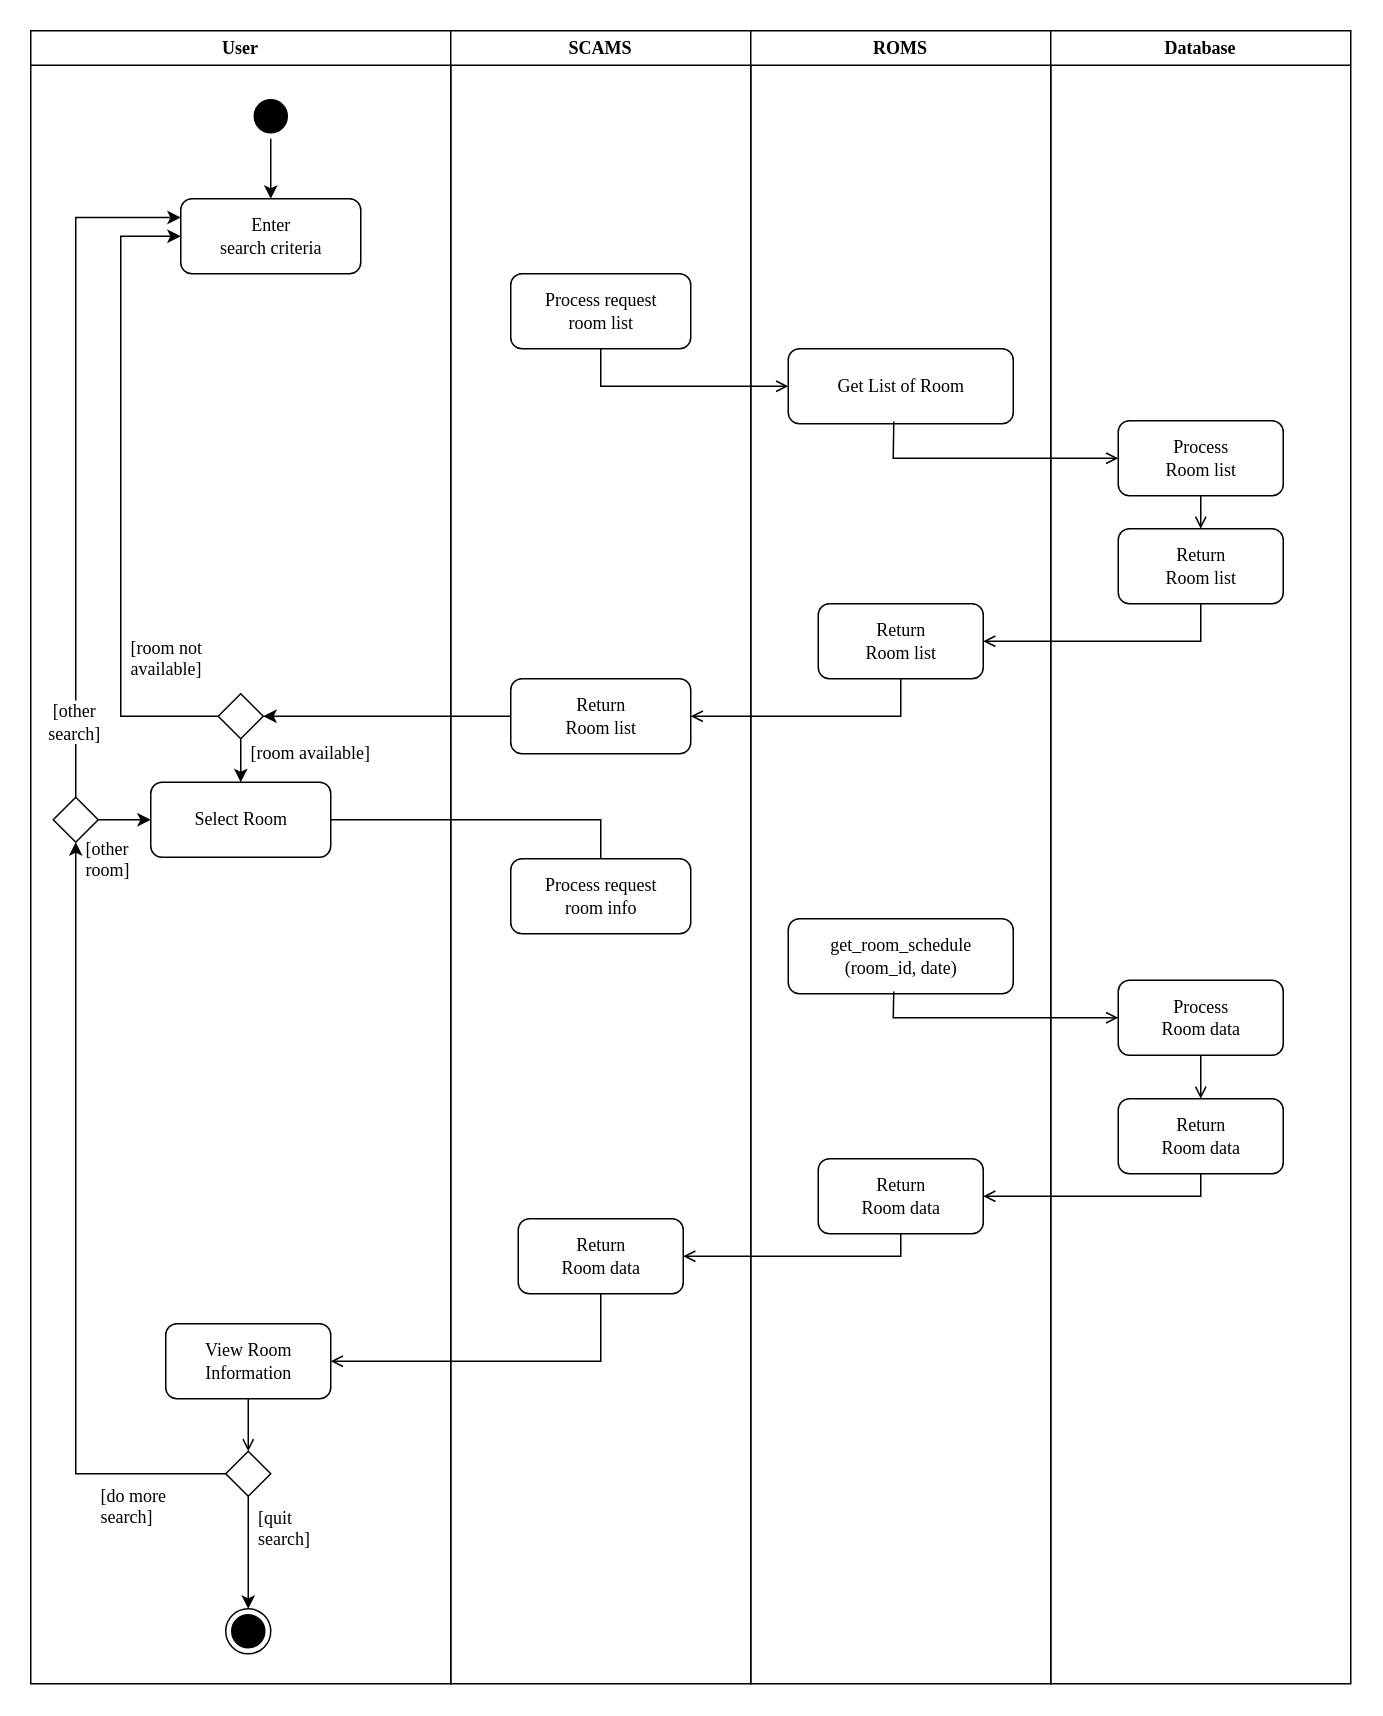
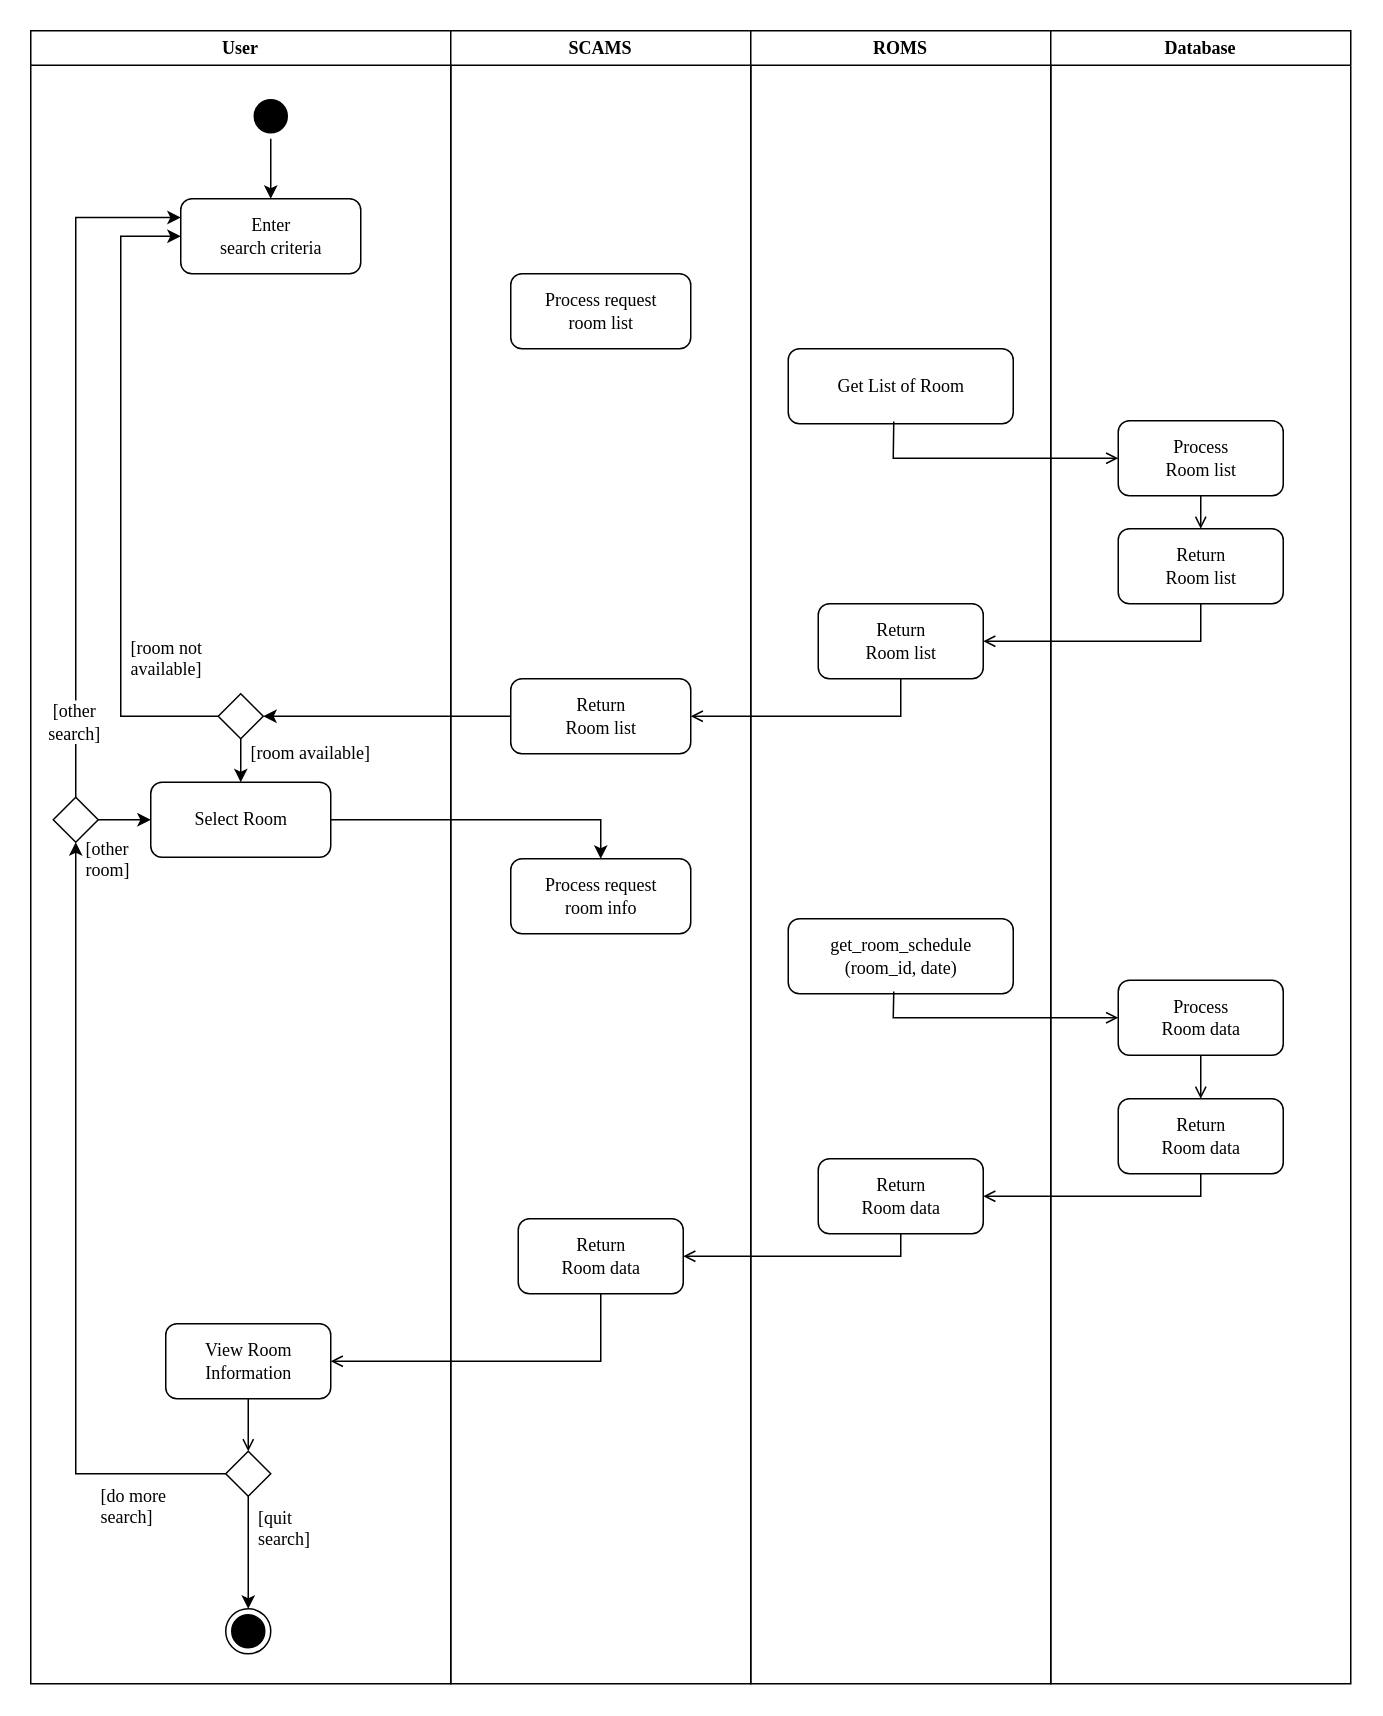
- <mxCell id="43" value="" style="endArrow=open;strokeColor=#000000;endFill=1;rounded=0;fontFamily=Lucida Console;html=1;verticalAlign=middle;fontSize=12;entryX=0;entryY=0.5;entryDx=0;entryDy=0;exitX=0.5;exitY=1;exitDx=0;exitDy=0;" parent="1" source="26" target="31" edge="1"><mxGeometry relative="1" as="geometry"><Array as="points"><mxPoint x="400" y="257" /></Array></mxGeometry></mxCell>
- <mxCell id="51" style="edgeStyle=orthogonalEdgeStyle;rounded=0;orthogonalLoop=1;jettySize=auto;html=1;entryX=0.5;entryY=0;entryDx=0;entryDy=0;fontFamily=Lucida Console;endArrow=none;" edge="1" parent="1" source="6" target="28"><mxGeometry relative="1" as="geometry" /></mxCell>
+ <mxCell id="51" style="edgeStyle=orthogonalEdgeStyle;rounded=0;orthogonalLoop=1;jettySize=auto;html=1;entryX=0.5;entryY=0;entryDx=0;entryDy=0;fontFamily=Lucida Console;" edge="1" parent="1" source="6" target="28"><mxGeometry relative="1" as="geometry" /></mxCell>
